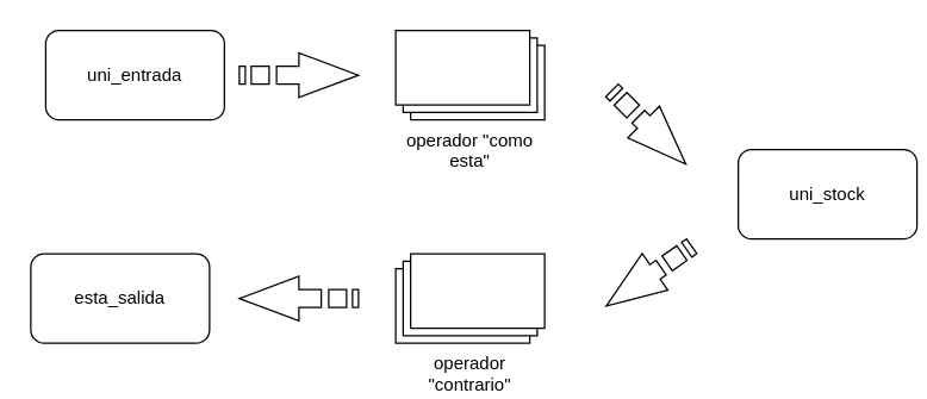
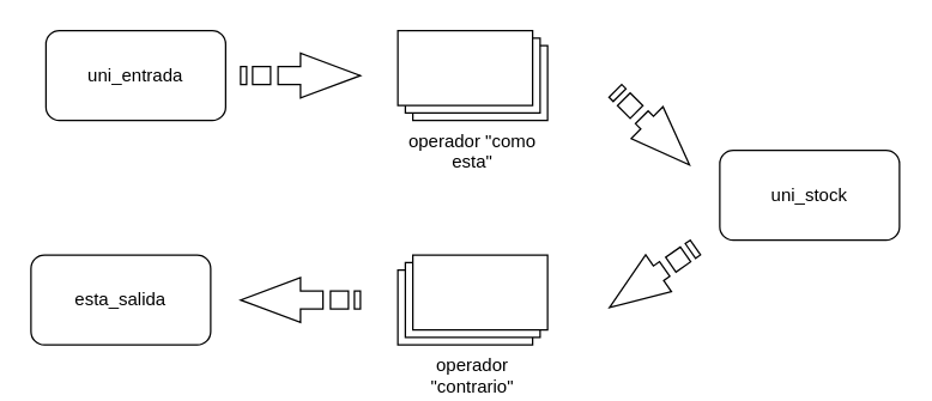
- <mxCell id="6" value="uni_stock" style="rounded=1;whiteSpace=wrap;html=1;" vertex="1" parent="1"><mxGeometry x="495" y="100" width="120" height="60" as="geometry" /></mxCell>
+ <mxCell id="6" value="uni_stock" style="rounded=1;whiteSpace=wrap;html=1;" vertex="1" parent="1"><mxGeometry x="480" y="100" width="120" height="60" as="geometry" /></mxCell>
